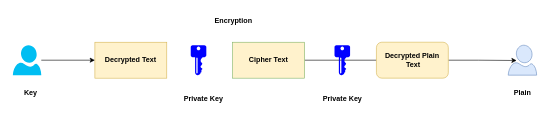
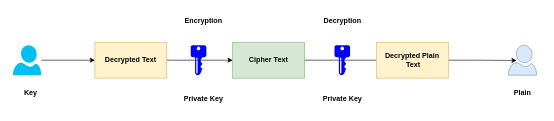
- <mxCell id="17" value="&lt;b&gt;Encryption&lt;/b&gt;" style="text;html=1;strokeColor=none;fillColor=none;align=center;verticalAlign=middle;whiteSpace=wrap;rounded=0;" vertex="1" parent="1"><mxGeometry x="350" y="20" width="77" height="30" as="geometry" /></mxCell>
+ <mxCell id="17" value="&lt;b&gt;Encryption&lt;/b&gt;" style="text;html=1;strokeColor=none;fillColor=none;align=center;verticalAlign=middle;whiteSpace=wrap;rounded=0;" vertex="1" parent="1"><mxGeometry x="300" y="20" width="77" height="30" as="geometry" /></mxCell>
+ <mxCell id="18" value="&lt;b&gt;Decryption&lt;/b&gt;" style="text;html=1;strokeColor=none;fillColor=none;align=center;verticalAlign=middle;whiteSpace=wrap;rounded=0;" vertex="1" parent="1"><mxGeometry x="531.5" y="20" width="77" height="30" as="geometry" /></mxCell>
+ <mxCell id="2" style="edgeStyle=orthogonalEdgeStyle;rounded=0;orthogonalLoop=1;jettySize=auto;html=1;entryX=0;entryY=0.5;entryDx=0;entryDy=0;" edge="1" parent="1" source="3" target="5"><mxGeometry relative="1" as="geometry" /></mxCell>
- <mxCell id="5" value="&lt;b&gt;Cipher Text&lt;/b&gt;" style="rounded=0;whiteSpace=wrap;html=1;fillColor=#fff2cc;strokeColor=#82b366;" vertex="1" parent="1"><mxGeometry x="387" y="70" width="120" height="60" as="geometry" /></mxCell>
+ <mxCell id="5" value="&lt;b&gt;Cipher Text&lt;/b&gt;" style="rounded=0;whiteSpace=wrap;html=1;fillColor=#d5e8d4;strokeColor=#82b366;" vertex="1" parent="1"><mxGeometry x="387" y="70" width="120" height="60" as="geometry" /></mxCell>
- <mxCell id="7" value="&lt;b&gt;Decrypted Plain&lt;br&gt;&amp;nbsp;Text&lt;/b&gt;" style="whiteSpace=wrap;html=1;fillColor=#fff2cc;strokeColor=#d6b656;rounded=1;" vertex="1" parent="1"><mxGeometry x="627" y="70" width="120" height="60" as="geometry" /></mxCell>
+ <mxCell id="7" value="&lt;b&gt;Decrypted Plain&lt;br&gt;&amp;nbsp;Text&lt;/b&gt;" style="rounded=0;whiteSpace=wrap;html=1;fillColor=#fff2cc;strokeColor=#d6b656;" vertex="1" parent="1"><mxGeometry x="627" y="70" width="120" height="60" as="geometry" /></mxCell>
